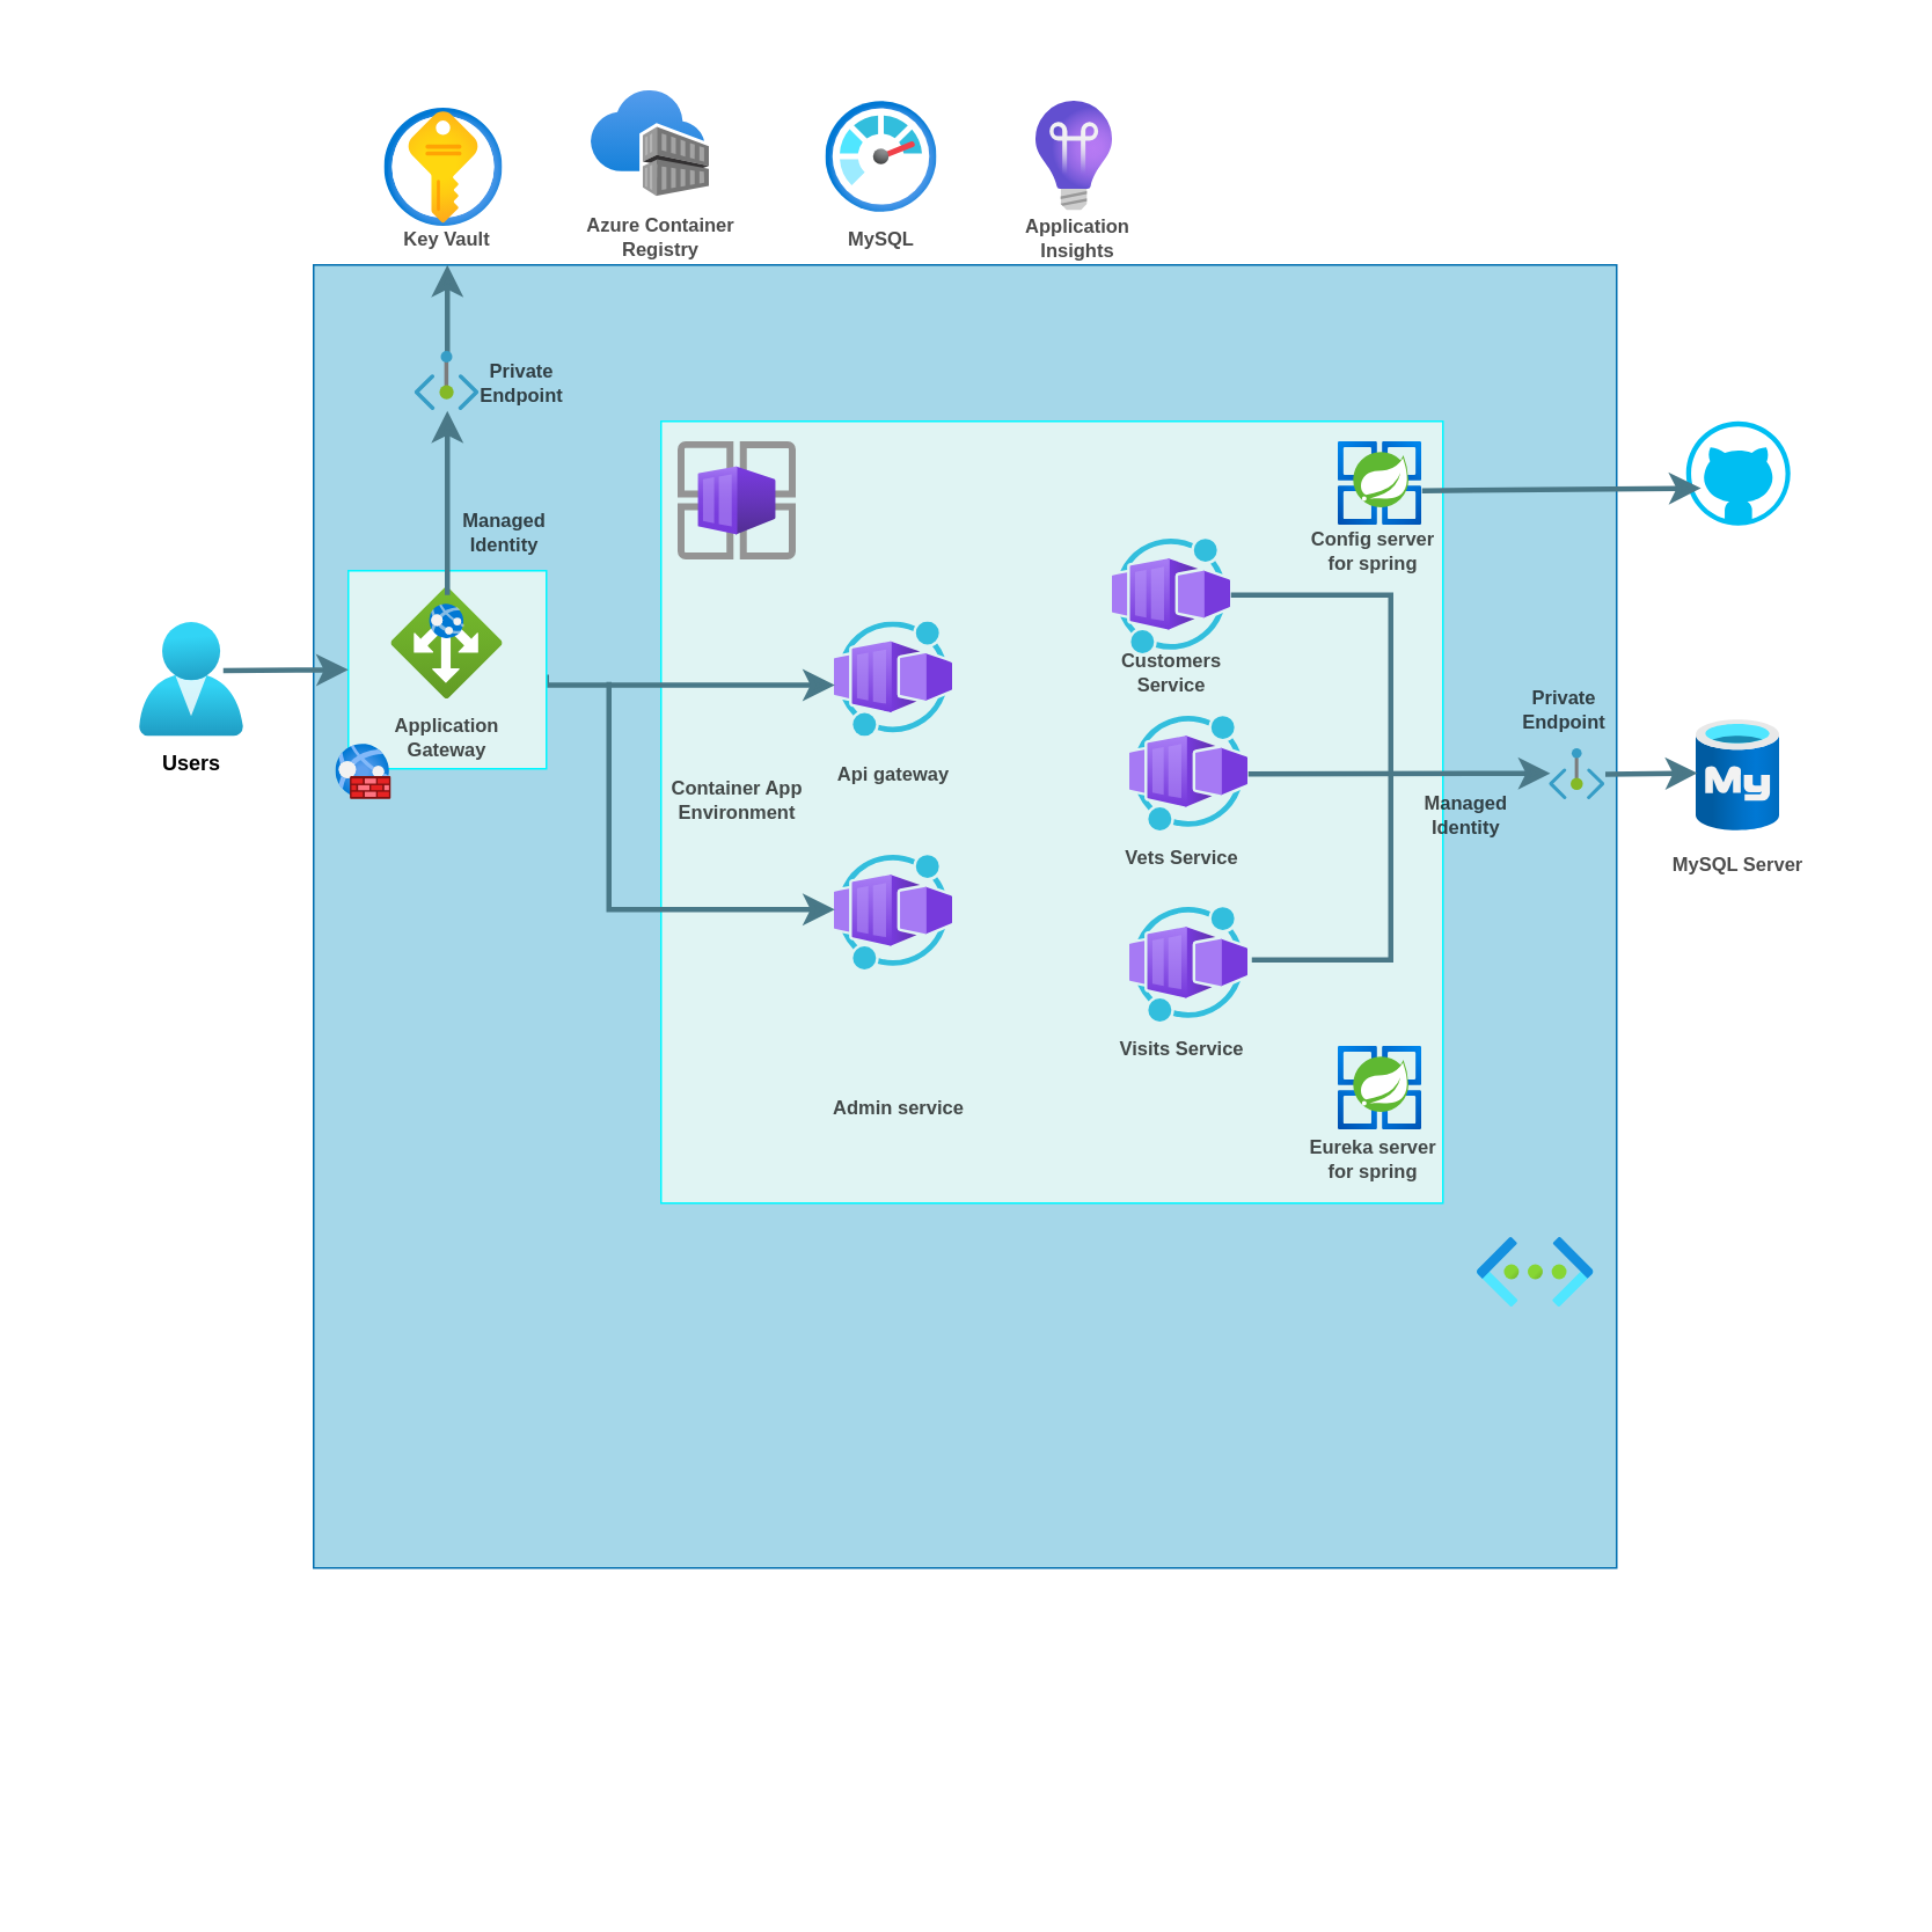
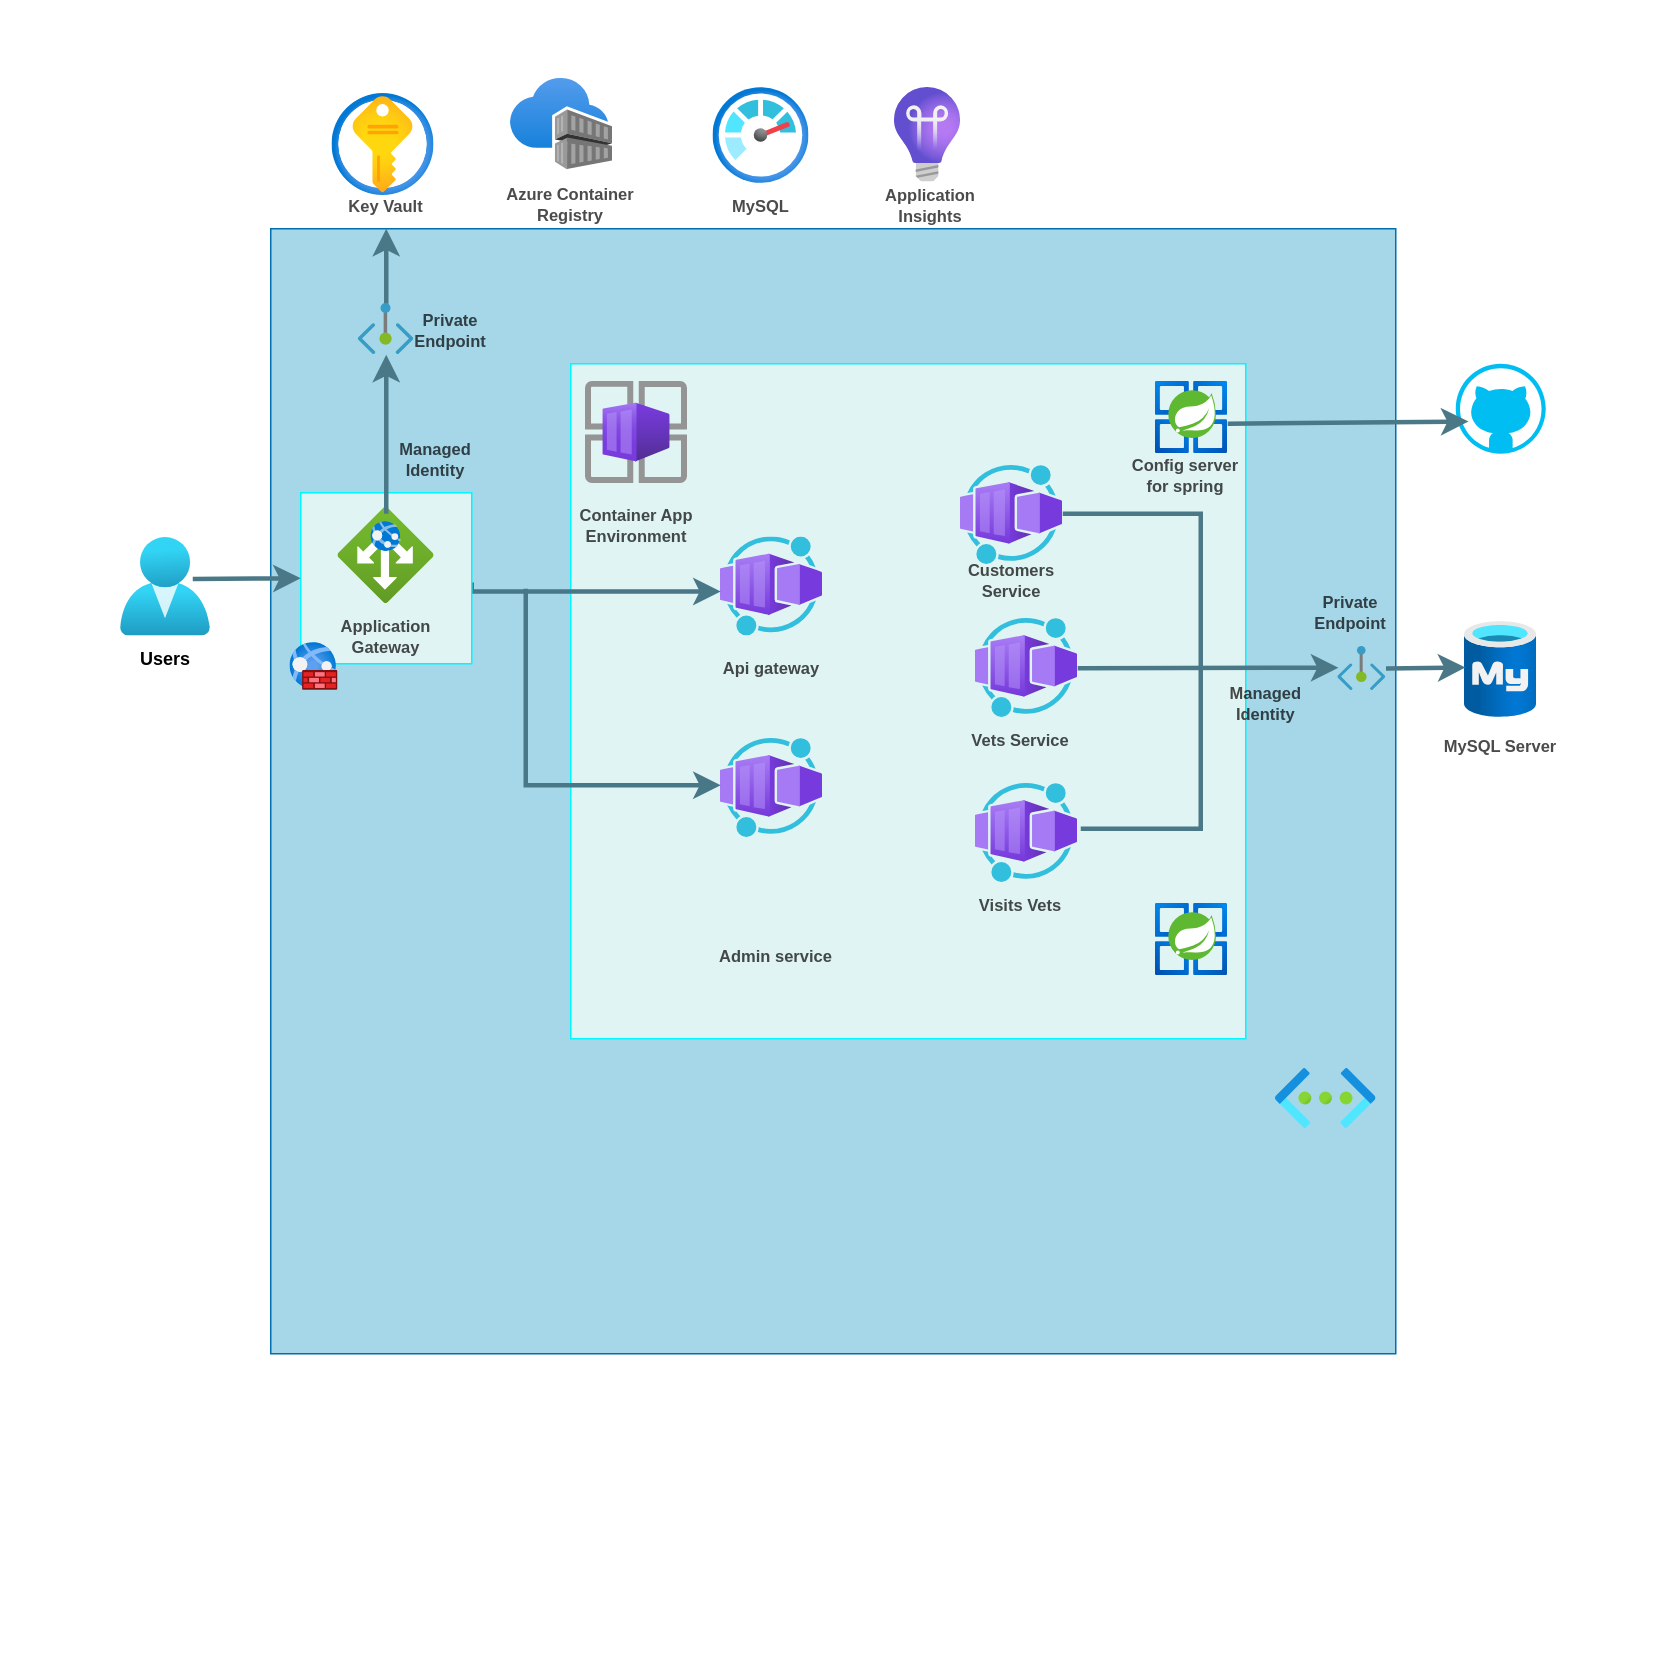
- <mxCell id="20" value="Container App Environment" style="text;html=1;align=center;verticalAlign=middle;whiteSpace=wrap;rounded=0;strokeWidth=1;fontStyle=1;fontSize=11;textOpacity=70;" vertex="1" parent="1"><mxGeometry x="384" y="438" width="80" height="44" as="geometry" /></mxCell>
+ <mxCell id="20" value="Container App Environment" style="text;html=1;align=center;verticalAlign=middle;whiteSpace=wrap;rounded=0;strokeWidth=1;fontStyle=1;fontSize=11;textOpacity=70;" vertex="1" parent="1"><mxGeometry x="384" y="328" width="80" height="44" as="geometry" /></mxCell>
- <mxCell id="27" value="Visits Service" style="text;html=1;align=center;verticalAlign=middle;whiteSpace=wrap;rounded=0;strokeWidth=1;fontStyle=1;fontSize=11;textOpacity=70;" vertex="1" parent="1"><mxGeometry x="640" y="588" width="80" height="30" as="geometry" /></mxCell>
+ <mxCell id="27" value="Visits Vets" style="text;html=1;align=center;verticalAlign=middle;whiteSpace=wrap;rounded=0;strokeWidth=1;fontStyle=1;fontSize=11;textOpacity=70;" vertex="1" parent="1"><mxGeometry x="640" y="588" width="80" height="30" as="geometry" /></mxCell>
- <mxCell id="29" value="Eureka server for spring" style="text;html=1;align=center;verticalAlign=middle;whiteSpace=wrap;rounded=0;strokeWidth=1;fontStyle=1;fontSize=11;textOpacity=70;" vertex="1" parent="1"><mxGeometry x="750" y="652" width="80" height="30" as="geometry" /></mxCell>
